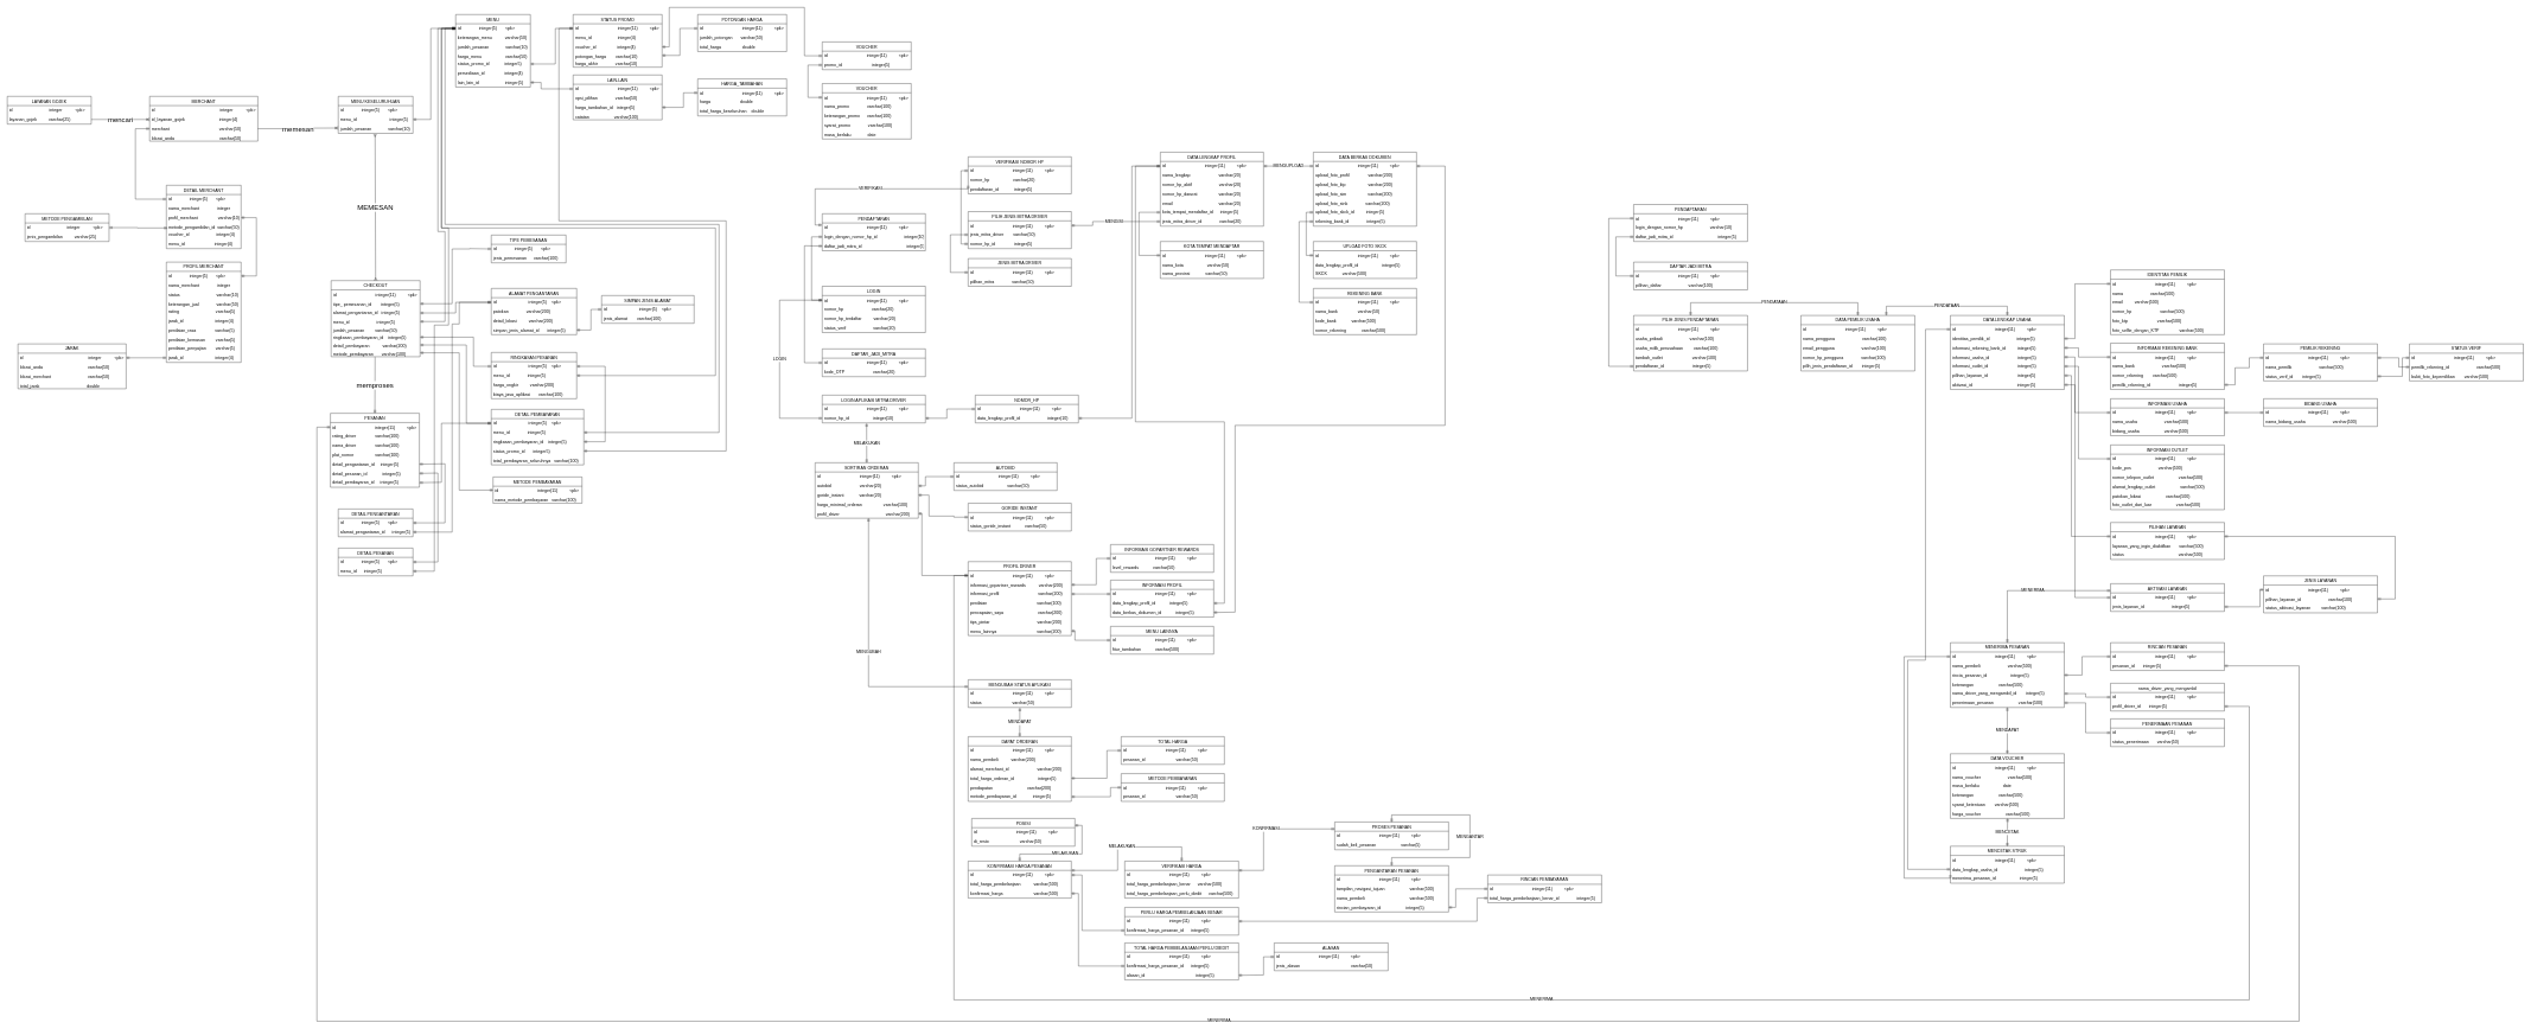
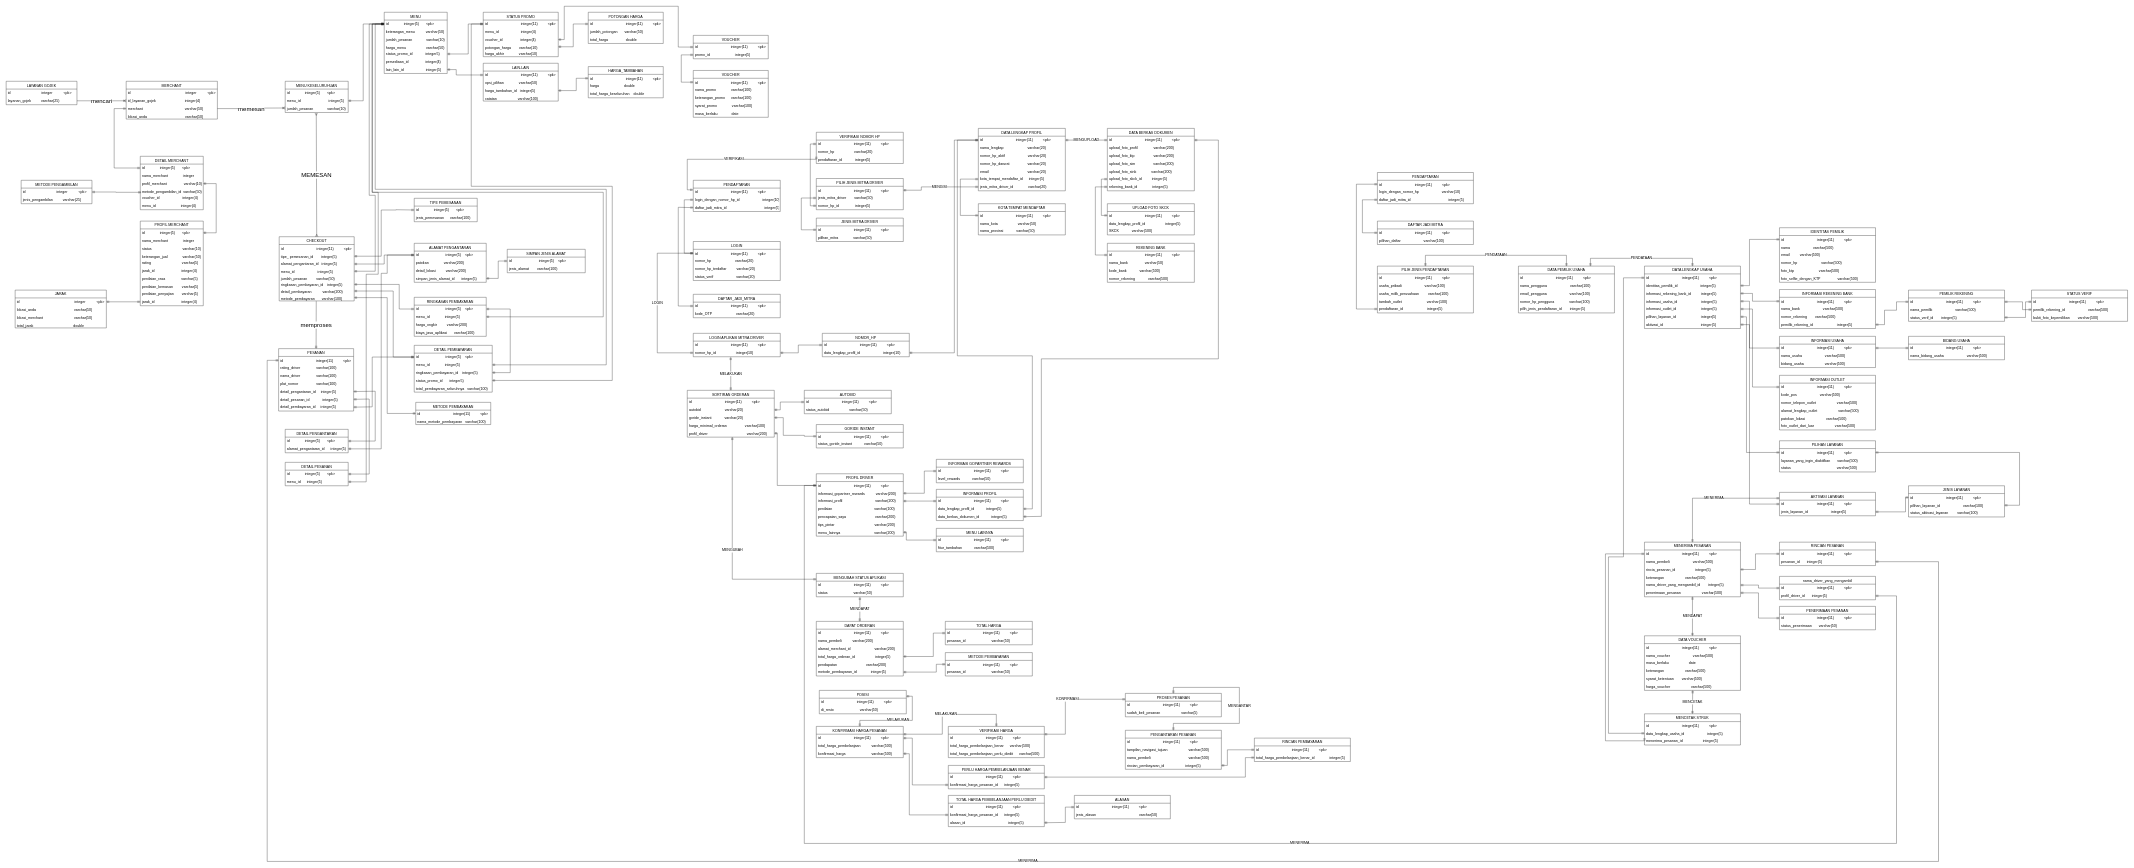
- <mxCell id="97" value="RINGKASAN PESANAN" style="swimlane;fontStyle=0;childLayout=stackLayout;horizontal=1;startSize=26;fillColor=none;horizontalStack=0;resizeParent=1;resizeParentMax=0;resizeLast=0;collapsible=1;marginBottom=0;" parent="1" vertex="1"><mxGeometry x="1380" y="990" width="240" height="130" as="geometry" /></mxCell>
+ <mxCell id="97" value="RINGKASAN PEMBAYARAN" style="swimlane;fontStyle=0;childLayout=stackLayout;horizontal=1;startSize=26;fillColor=none;horizontalStack=0;resizeParent=1;resizeParentMax=0;resizeLast=0;collapsible=1;marginBottom=0;" parent="1" vertex="1"><mxGeometry x="1380" y="990" width="240" height="130" as="geometry" /></mxCell>
